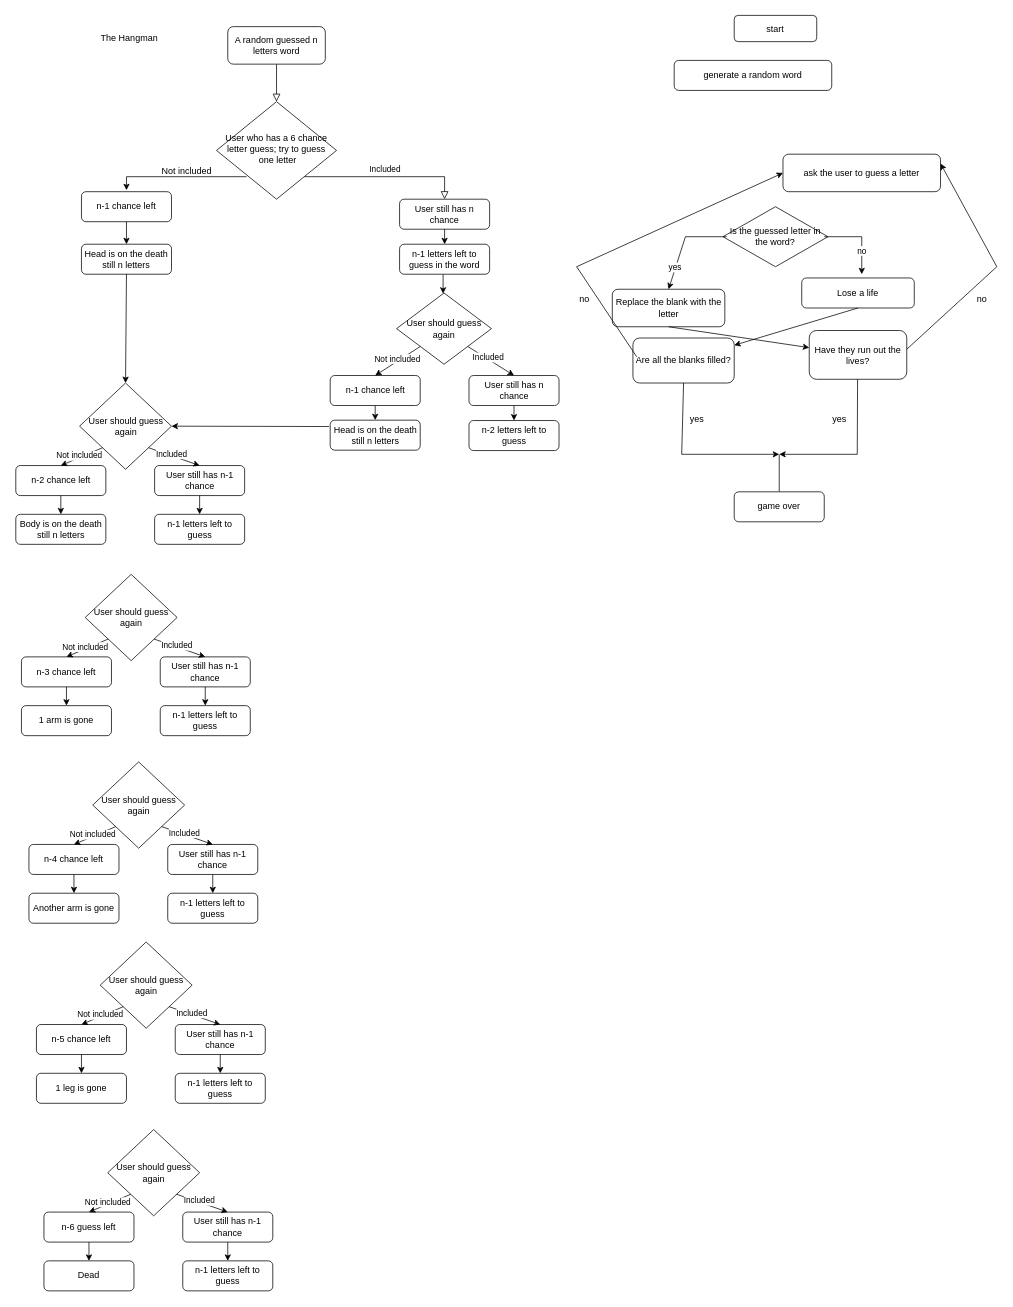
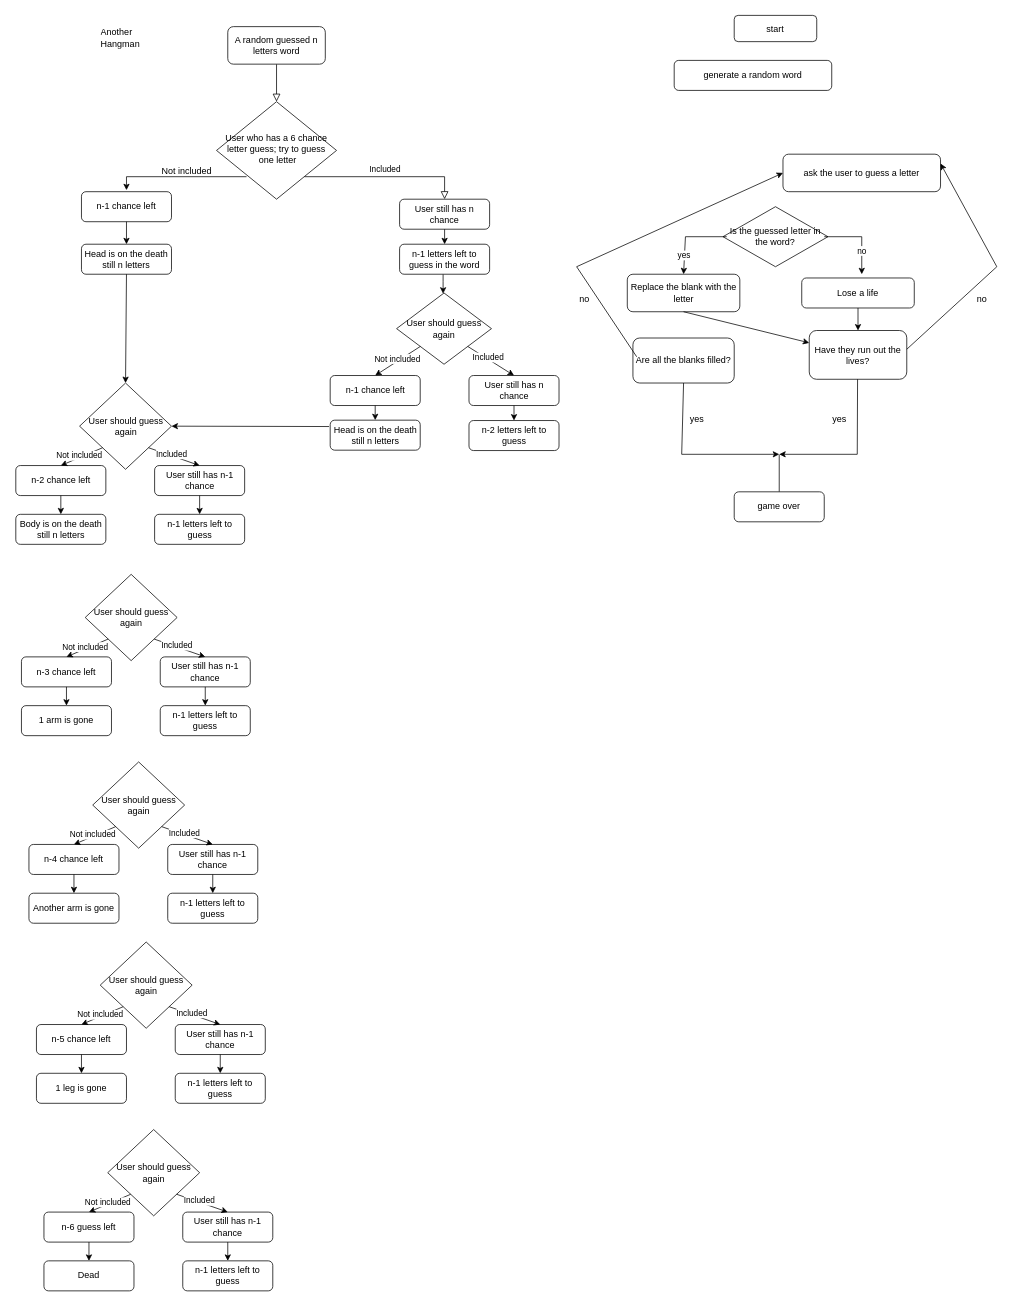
- <mxCell id="37" value="The Hangman" style="text;strokeColor=none;fillColor=none;align=left;verticalAlign=middle;spacingLeft=4;spacingRight=4;overflow=hidden;points=[[0,0.5],[1,0.5]];portConstraint=eastwest;rotatable=0;whiteSpace=wrap;html=1;" vertex="1" parent="1"><mxGeometry x="128" y="25" width="90" height="50" as="geometry" /></mxCell>
+ <mxCell id="37" value="Another Hangman" style="text;strokeColor=none;fillColor=none;align=left;verticalAlign=middle;spacingLeft=4;spacingRight=4;overflow=hidden;points=[[0,0.5],[1,0.5]];portConstraint=eastwest;rotatable=0;whiteSpace=wrap;html=1;" vertex="1" parent="1"><mxGeometry x="128" y="25" width="90" height="50" as="geometry" /></mxCell>
- <mxCell id="88" value="Replace the blank with the letter" style="rounded=1;whiteSpace=wrap;html=1;" vertex="1" parent="1"><mxGeometry x="815.5" y="385" width="150" height="50" as="geometry" /></mxCell>
+ <mxCell id="88" value="Replace the blank with the letter" style="rounded=1;whiteSpace=wrap;html=1;" vertex="1" parent="1"><mxGeometry x="835.5" y="365" width="150" height="50" as="geometry" /></mxCell>
- <mxCell id="101" value="" style="endArrow=classic;html=1;rounded=0;exitX=0.5;exitY=1;exitDx=0;exitDy=0;" edge="1" parent="1" source="89" target="95"><mxGeometry width="50" height="50" relative="1" as="geometry"><mxPoint x="1148" y="405" as="sourcePoint" /><mxPoint x="1198" y="355" as="targetPoint" /></mxGeometry></mxCell>
+ <mxCell id="101" value="" style="endArrow=classic;html=1;rounded=0;exitX=0.5;exitY=1;exitDx=0;exitDy=0;entryX=0.5;entryY=0;entryDx=0;entryDy=0;" edge="1" parent="1" source="89" target="94"><mxGeometry width="50" height="50" relative="1" as="geometry"><mxPoint x="1148" y="405" as="sourcePoint" /><mxPoint x="1198" y="355" as="targetPoint" /></mxGeometry></mxCell>
